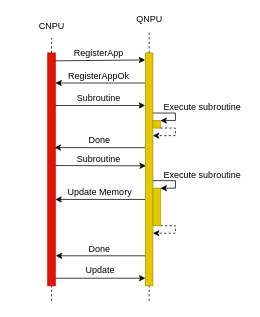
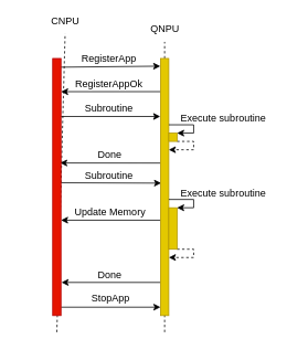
- <mxCell id="31" value="QNPU" style="text;html=1;align=center;verticalAlign=middle;whiteSpace=wrap;rounded=0;" parent="1" vertex="1"><mxGeometry x="150.5" y="10" width="95" height="30" as="geometry" /></mxCell>
+ <mxCell id="31" value="QNPU" style="text;html=1;align=center;verticalAlign=middle;whiteSpace=wrap;rounded=0;" parent="1" vertex="1"><mxGeometry x="150.5" y="20" width="95" height="30" as="geometry" /></mxCell>
- <mxCell id="30" value="CNPU" style="text;html=1;align=center;verticalAlign=middle;whiteSpace=wrap;rounded=0;" parent="1" vertex="1"><mxGeometry x="20.5" y="20" width="95" height="30" as="geometry" /></mxCell>
+ <mxCell id="30" value="CNPU" style="text;html=1;align=center;verticalAlign=middle;whiteSpace=wrap;rounded=0;" parent="1" vertex="1"><mxGeometry x="30.5" y="10" width="95" height="30" as="geometry" /></mxCell>
- <mxCell id="19" value="Update" style="text;html=1;align=center;verticalAlign=middle;whiteSpace=wrap;rounded=0;" parent="1" vertex="1"><mxGeometry x="103" y="345" width="60" height="30" as="geometry" /></mxCell>
+ <mxCell id="19" value="StopApp" style="text;html=1;align=center;verticalAlign=middle;whiteSpace=wrap;rounded=0;" parent="1" vertex="1"><mxGeometry x="103" y="345" width="60" height="30" as="geometry" /></mxCell>
